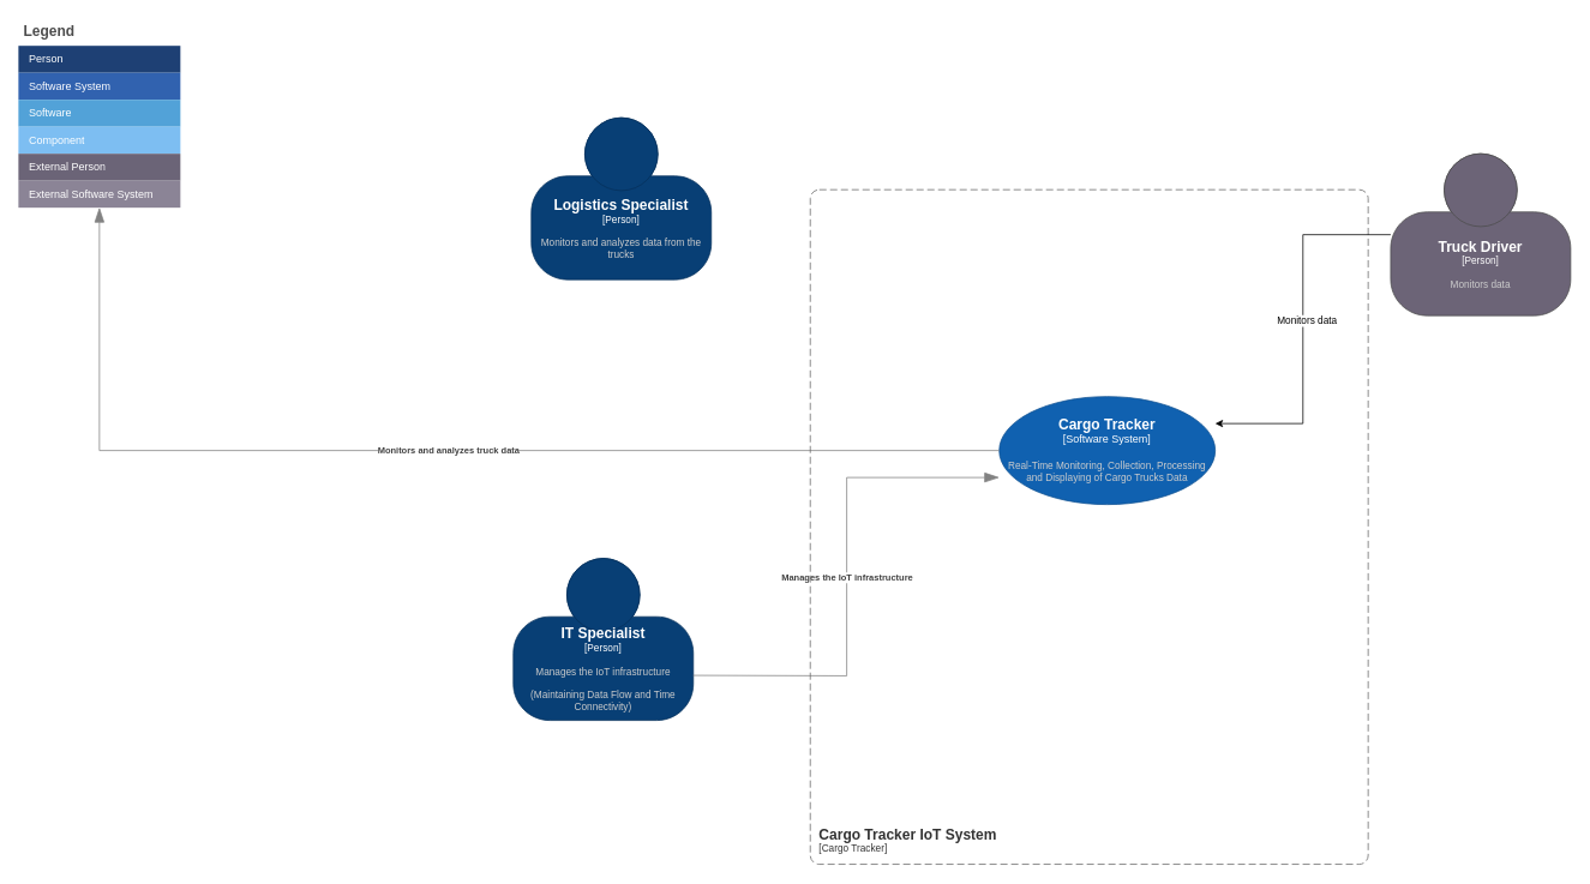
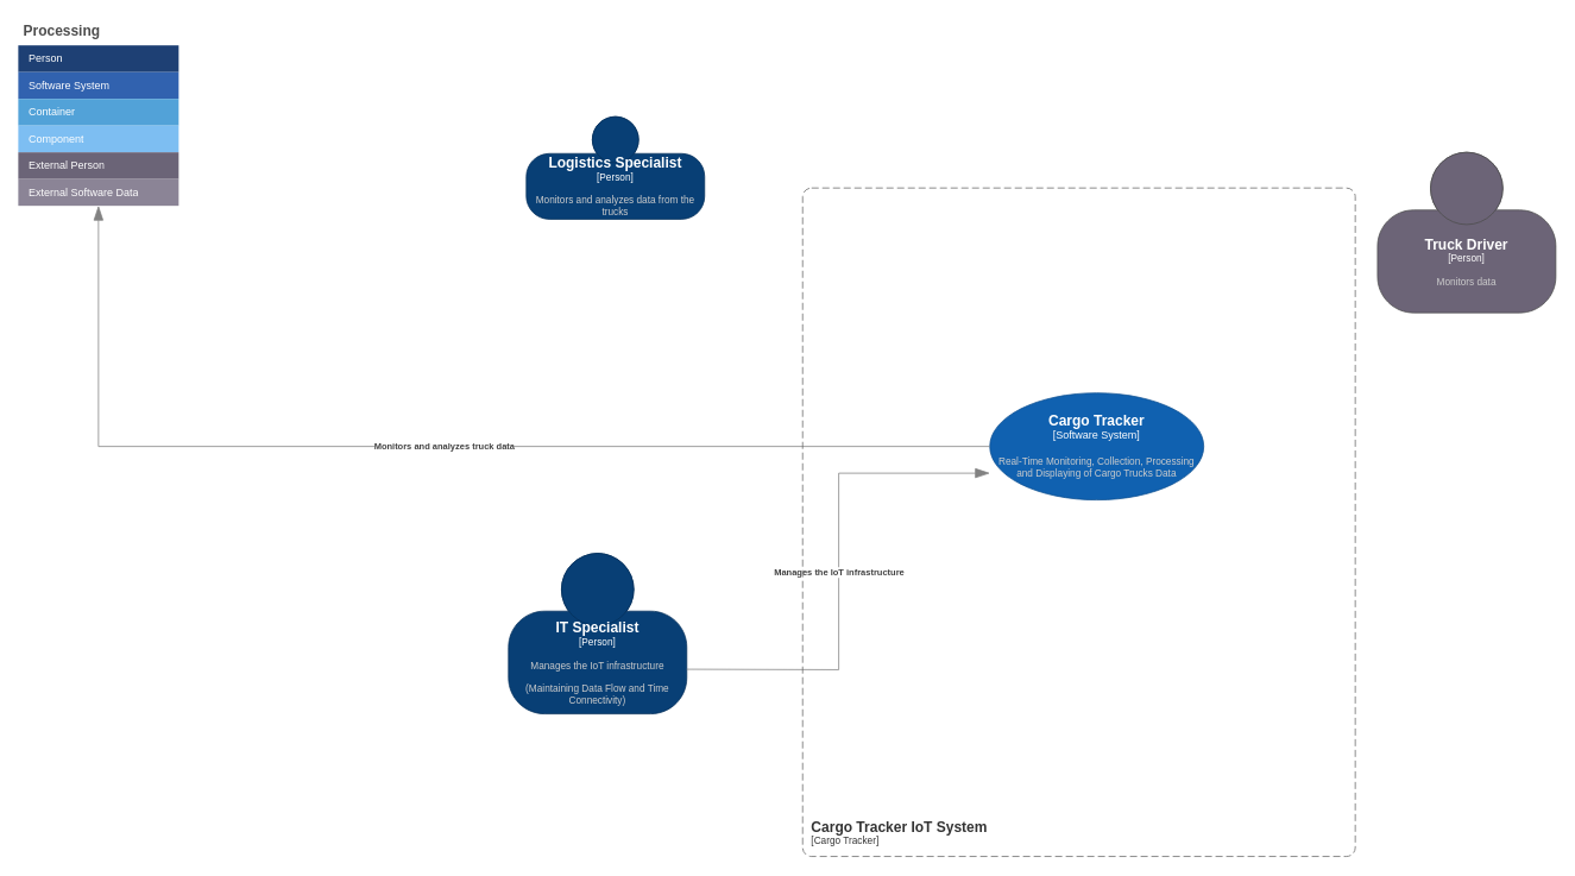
- <mxCell id="7" value="Legend" style="shape=table;startSize=30;container=1;collapsible=0;childLayout=tableLayout;fontSize=16;align=left;verticalAlign=top;fillColor=none;strokeColor=none;fontColor=#4D4D4D;fontStyle=1;spacingLeft=6;spacing=0;resizable=0;" parent="1" vertex="1"><mxGeometry x="20" y="20" width="180" height="210" as="geometry" /></mxCell>
+ <mxCell id="7" value="Processing" style="shape=table;startSize=30;container=1;collapsible=0;childLayout=tableLayout;fontSize=16;align=left;verticalAlign=top;fillColor=none;strokeColor=none;fontColor=#4D4D4D;fontStyle=1;spacingLeft=6;spacing=0;resizable=0;" parent="1" vertex="1"><mxGeometry x="20" y="20" width="180" height="210" as="geometry" /></mxCell>
- <mxCell id="13" value="Software" style="shape=partialRectangle;html=1;whiteSpace=wrap;connectable=0;strokeColor=inherit;overflow=hidden;fillColor=#52a2d8;top=0;left=0;bottom=0;right=0;pointerEvents=1;fontSize=12;align=left;fontColor=#FFFFFF;gradientColor=none;spacingLeft=10;spacingRight=4;" parent="12" vertex="1"><mxGeometry width="180" height="30" as="geometry"><mxRectangle width="180" height="30" as="alternateBounds" /></mxGeometry></mxCell>
+ <mxCell id="13" value="Container" style="shape=partialRectangle;html=1;whiteSpace=wrap;connectable=0;strokeColor=inherit;overflow=hidden;fillColor=#52a2d8;top=0;left=0;bottom=0;right=0;pointerEvents=1;fontSize=12;align=left;fontColor=#FFFFFF;gradientColor=none;spacingLeft=10;spacingRight=4;" parent="12" vertex="1"><mxGeometry width="180" height="30" as="geometry"><mxRectangle width="180" height="30" as="alternateBounds" /></mxGeometry></mxCell>
- <mxCell id="19" value="External Software System" style="shape=partialRectangle;html=1;whiteSpace=wrap;connectable=0;strokeColor=inherit;overflow=hidden;fillColor=#8b8496;top=0;left=0;bottom=0;right=0;pointerEvents=1;fontSize=12;align=left;fontColor=#FFFFFF;gradientColor=none;spacingLeft=10;spacingRight=4;" parent="18" vertex="1"><mxGeometry width="180" height="30" as="geometry"><mxRectangle width="180" height="30" as="alternateBounds" /></mxGeometry></mxCell>
+ <mxCell id="19" value="External Software Data" style="shape=partialRectangle;html=1;whiteSpace=wrap;connectable=0;strokeColor=inherit;overflow=hidden;fillColor=#8b8496;top=0;left=0;bottom=0;right=0;pointerEvents=1;fontSize=12;align=left;fontColor=#FFFFFF;gradientColor=none;spacingLeft=10;spacingRight=4;" parent="18" vertex="1"><mxGeometry width="180" height="30" as="geometry"><mxRectangle width="180" height="30" as="alternateBounds" /></mxGeometry></mxCell>
- <mxCell id="3" value="&lt;font style=&quot;font-size: 16px&quot;&gt;&lt;b&gt;Logistics Specialist&lt;/b&gt;&lt;/font&gt;&lt;div&gt;[Person]&lt;/div&gt;&lt;br&gt;&lt;div&gt;&lt;font style=&quot;font-size: 11px&quot;&gt;&lt;font color=&quot;#cccccc&quot;&gt;Monitors and analyzes data from the trucks&lt;/font&gt;&lt;/div&gt;" style="html=1;fontSize=11;dashed=0;whiteSpace=wrap;fillColor=#083F75;strokeColor=#06315C;fontColor=#ffffff;shape=mxgraph.c4.person2;align=center;metaEdit=1;points=[[0.5,0,0],[1,0.5,0],[1,0.75,0],[0.75,1,0],[0.5,1,0],[0.25,1,0],[0,0.75,0],[0,0.5,0]];resizable=0;" parent="1" vertex="1"><mxGeometry x="590" y="130" width="200" height="180" as="geometry" /></mxCell>
+ <mxCell id="3" value="&lt;font style=&quot;font-size: 16px&quot;&gt;&lt;b&gt;Logistics Specialist&lt;/b&gt;&lt;/font&gt;&lt;div&gt;[Person]&lt;/div&gt;&lt;br&gt;&lt;div&gt;&lt;font style=&quot;font-size: 11px&quot;&gt;&lt;font color=&quot;#cccccc&quot;&gt;Monitors and analyzes data from the trucks&lt;/font&gt;&lt;/div&gt;" style="html=1;fontSize=11;dashed=0;whiteSpace=wrap;fillColor=#083F75;strokeColor=#06315C;fontColor=#ffffff;shape=mxgraph.c4.person2;align=center;metaEdit=1;points=[[0.5,0,0],[1,0.5,0],[1,0.75,0],[0.75,1,0],[0.5,1,0],[0.25,1,0],[0,0.75,0],[0,0.5,0]];resizable=0;" parent="1" vertex="1"><mxGeometry x="590" y="130" width="200" height="115" as="geometry" /></mxCell>
- <mxCell id="22" style="edgeStyle=orthogonalEdgeStyle;rounded=0;orthogonalLoop=1;jettySize=auto;html=1;entryX=1;entryY=0.25;entryDx=0;entryDy=0;entryPerimeter=0;" parent="1" source="21" target="2" edge="1"><mxGeometry relative="1" as="geometry" /></mxCell>
- <mxCell id="23" value="Monitors data" style="edgeLabel;html=1;align=center;verticalAlign=middle;resizable=0;points=[];" parent="22" vertex="1" connectable="0"><mxGeometry x="-0.044" y="4" relative="1" as="geometry"><mxPoint y="-1" as="offset" /></mxGeometry></mxCell>
